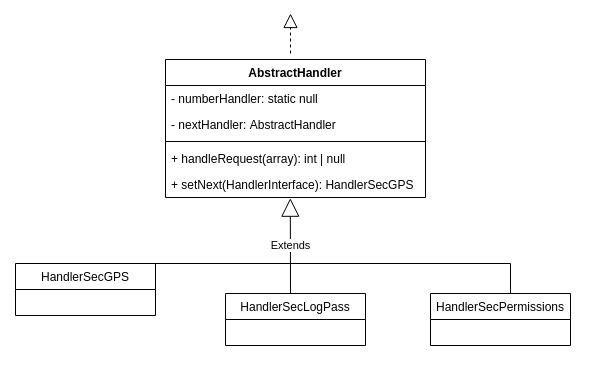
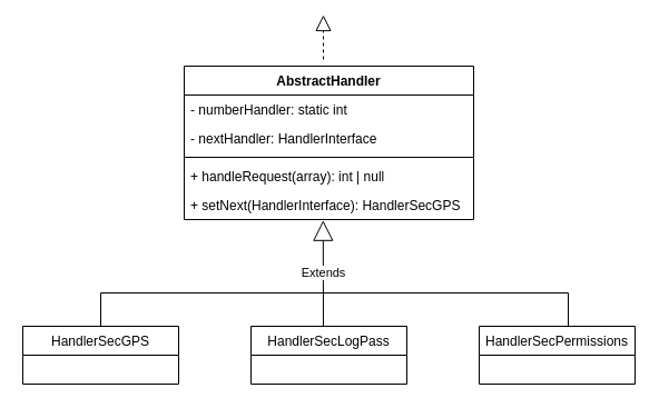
- <mxCell id="3" value="- numberHandler: static null" style="text;strokeColor=none;fillColor=none;align=left;verticalAlign=top;spacingLeft=4;spacingRight=4;overflow=hidden;rotatable=0;points=[[0,0.5],[1,0.5]];portConstraint=eastwest;" parent="2" vertex="1"><mxGeometry y="26" width="260" height="26" as="geometry" /></mxCell>
+ <mxCell id="3" value="- numberHandler: static int" style="text;strokeColor=none;fillColor=none;align=left;verticalAlign=top;spacingLeft=4;spacingRight=4;overflow=hidden;rotatable=0;points=[[0,0.5],[1,0.5]];portConstraint=eastwest;" parent="2" vertex="1"><mxGeometry y="26" width="260" height="26" as="geometry" /></mxCell>
- <mxCell id="4" value="- nextHandler: AbstractHandler" style="text;strokeColor=none;fillColor=none;align=left;verticalAlign=top;spacingLeft=4;spacingRight=4;overflow=hidden;rotatable=0;points=[[0,0.5],[1,0.5]];portConstraint=eastwest;" parent="2" vertex="1"><mxGeometry y="52" width="260" height="26" as="geometry" /></mxCell>
+ <mxCell id="4" value="- nextHandler: HandlerInterface" style="text;strokeColor=none;fillColor=none;align=left;verticalAlign=top;spacingLeft=4;spacingRight=4;overflow=hidden;rotatable=0;points=[[0,0.5],[1,0.5]];portConstraint=eastwest;" parent="2" vertex="1"><mxGeometry y="52" width="260" height="26" as="geometry" /></mxCell>
- <mxCell id="9" value="HandlerSecGPS" style="swimlane;fontStyle=0;childLayout=stackLayout;horizontal=1;startSize=26;fillColor=none;horizontalStack=0;resizeParent=1;resizeParentMax=0;resizeLast=0;collapsible=1;marginBottom=0;" vertex="1" parent="1"><mxGeometry x="15" y="224" width="140" height="52" as="geometry" /></mxCell>
+ <mxCell id="9" value="HandlerSecGPS" style="swimlane;fontStyle=0;childLayout=stackLayout;horizontal=1;startSize=26;fillColor=none;horizontalStack=0;resizeParent=1;resizeParentMax=0;resizeLast=0;collapsible=1;marginBottom=0;" vertex="1" parent="1"><mxGeometry x="20" y="254" width="140" height="52" as="geometry" /></mxCell>
